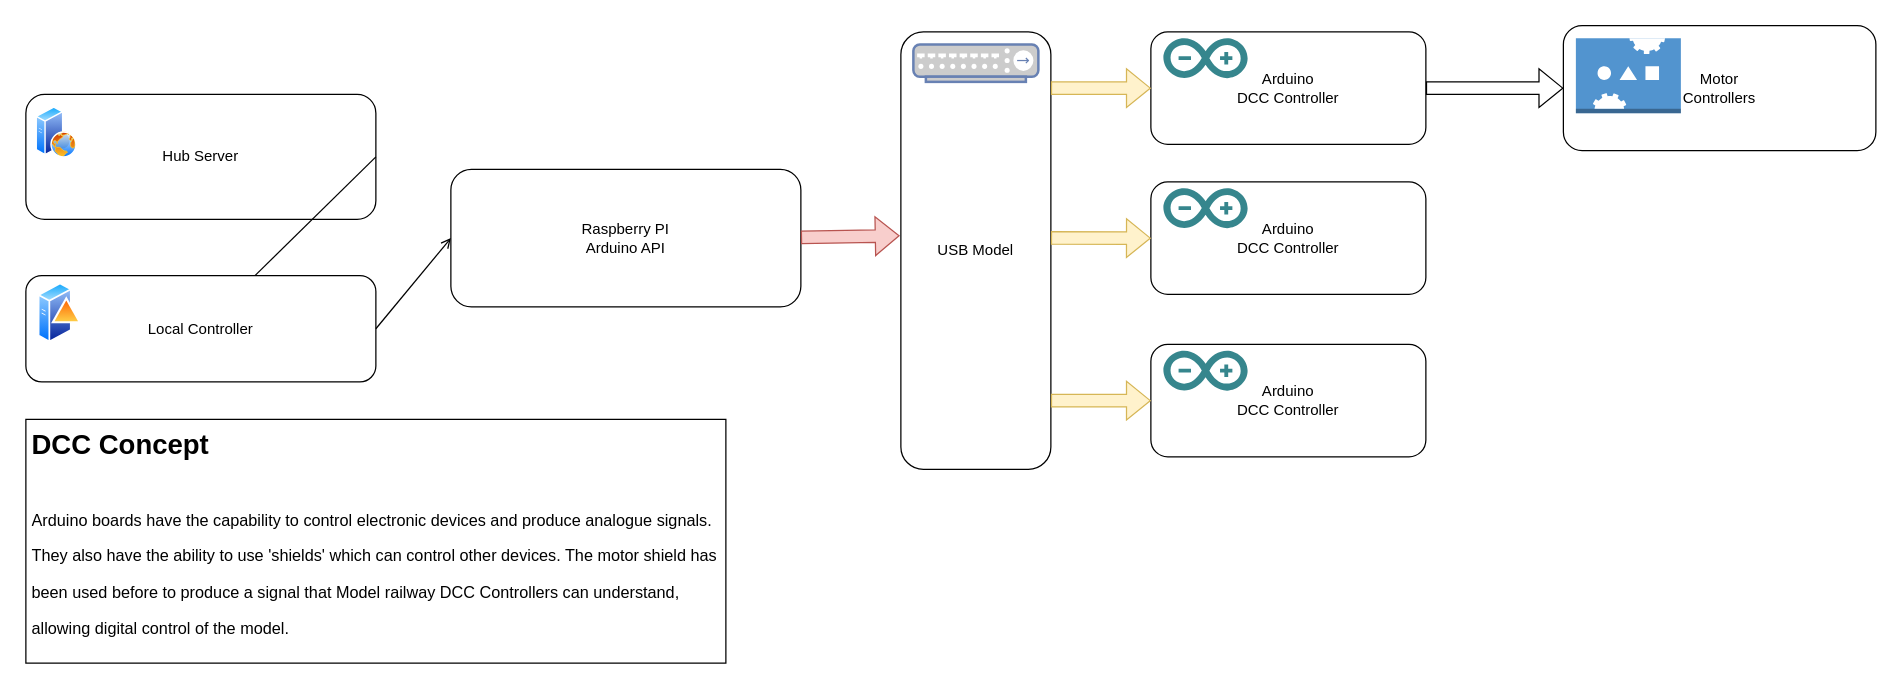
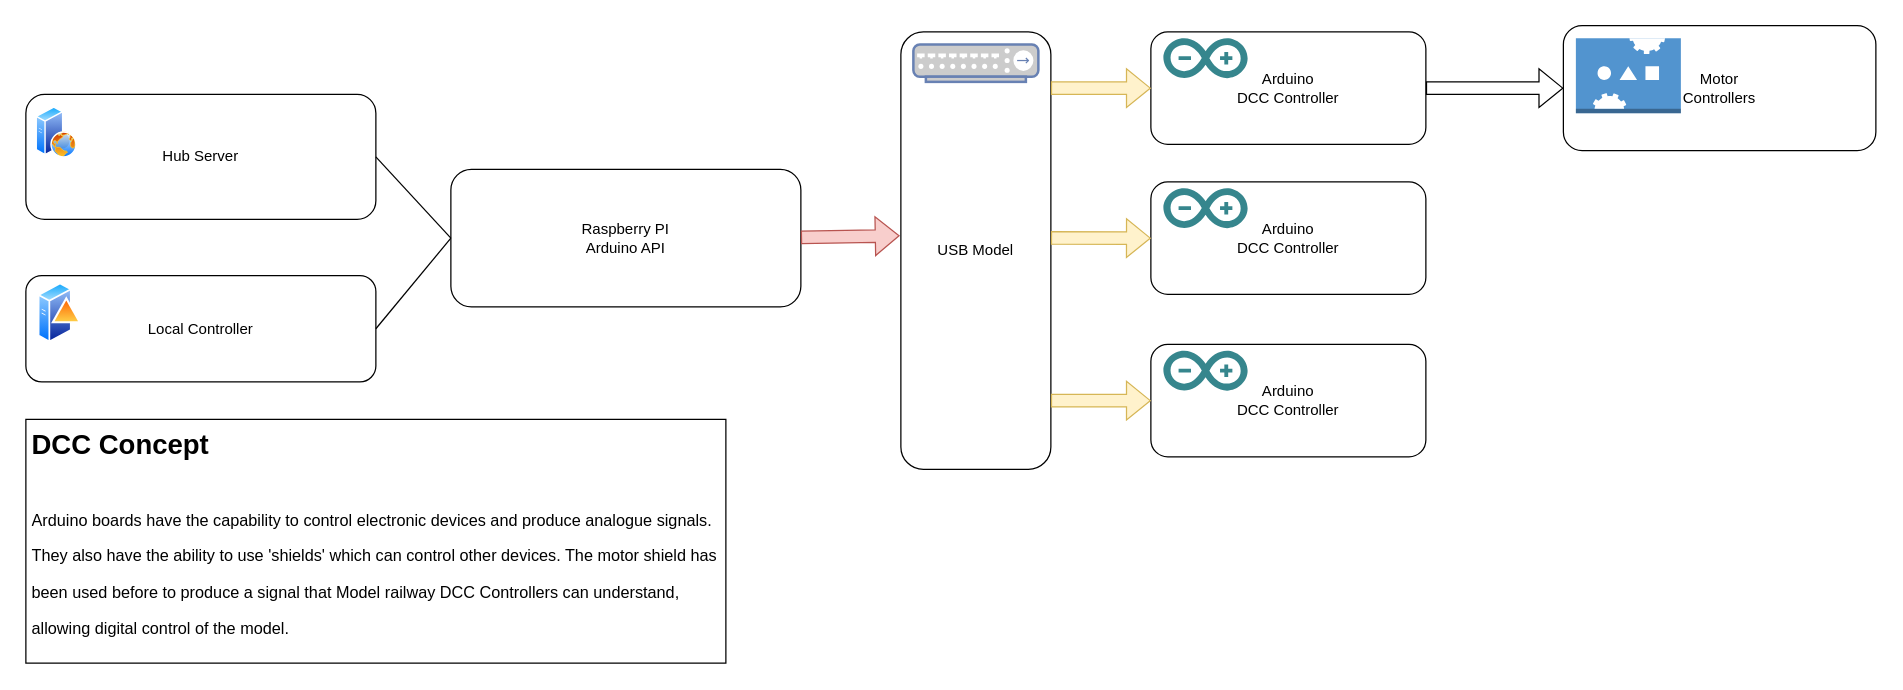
- <mxCell id="27" value="" style="endArrow=none;html=1;rounded=0;exitX=1;exitY=0.5;exitDx=0;exitDy=0;" edge="1" parent="1" source="18" target="21"><mxGeometry width="50" height="50" relative="1" as="geometry"><mxPoint x="370" y="85" as="sourcePoint" /><mxPoint x="420" y="35" as="targetPoint" /></mxGeometry></mxCell>
+ <mxCell id="27" value="" style="endArrow=none;html=1;rounded=0;exitX=1;exitY=0.5;exitDx=0;exitDy=0;entryX=0;entryY=0.5;entryDx=0;entryDy=0;" edge="1" parent="1" source="18" target="3"><mxGeometry width="50" height="50" relative="1" as="geometry"><mxPoint x="370" y="85" as="sourcePoint" /><mxPoint x="420" y="35" as="targetPoint" /></mxGeometry></mxCell>
- <mxCell id="28" value="" style="endArrow=open;html=1;rounded=0;entryX=0;entryY=0.5;entryDx=0;entryDy=0;exitX=1;exitY=0.5;exitDx=0;exitDy=0;" edge="1" parent="1" source="21" target="3"><mxGeometry width="50" height="50" relative="1" as="geometry"><mxPoint x="290" y="525" as="sourcePoint" /><mxPoint y="475" as="targetPoint" x="340" /></mxGeometry></mxCell>
+ <mxCell id="28" value="" style="endArrow=none;html=1;rounded=0;entryX=0;entryY=0.5;entryDx=0;entryDy=0;exitX=1;exitY=0.5;exitDx=0;exitDy=0;" edge="1" parent="1" source="21" target="3"><mxGeometry width="50" height="50" relative="1" as="geometry"><mxPoint x="290" y="525" as="sourcePoint" /><mxPoint y="475" as="targetPoint" x="340" /></mxGeometry></mxCell>
